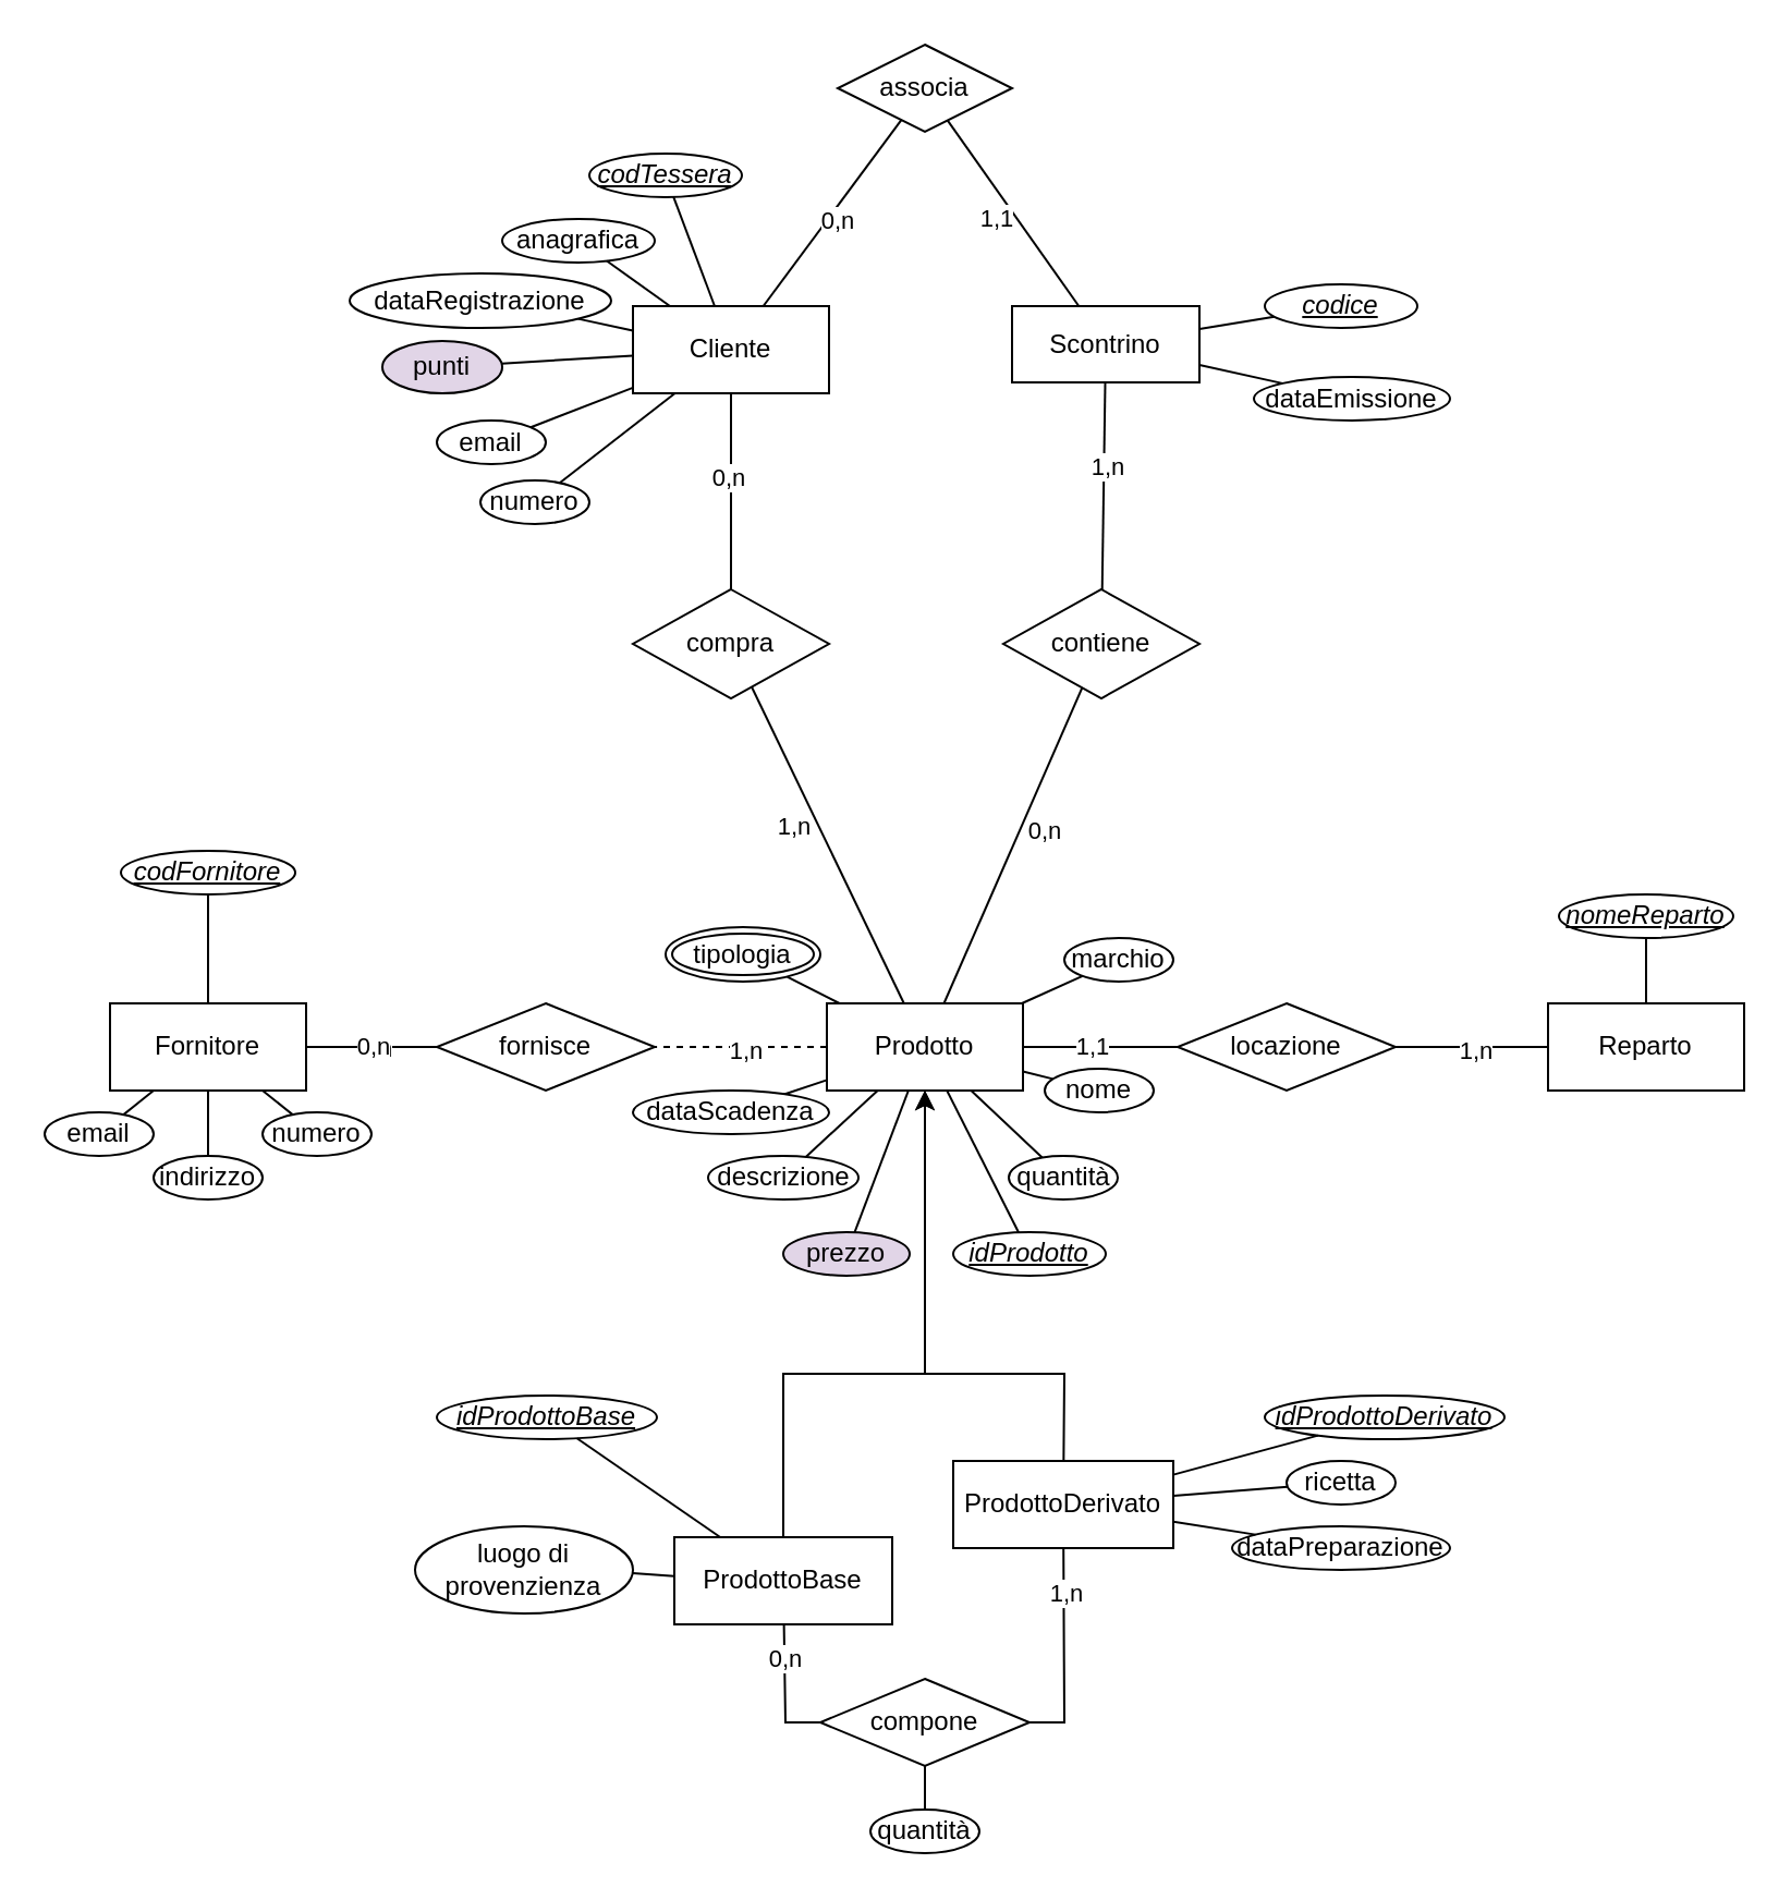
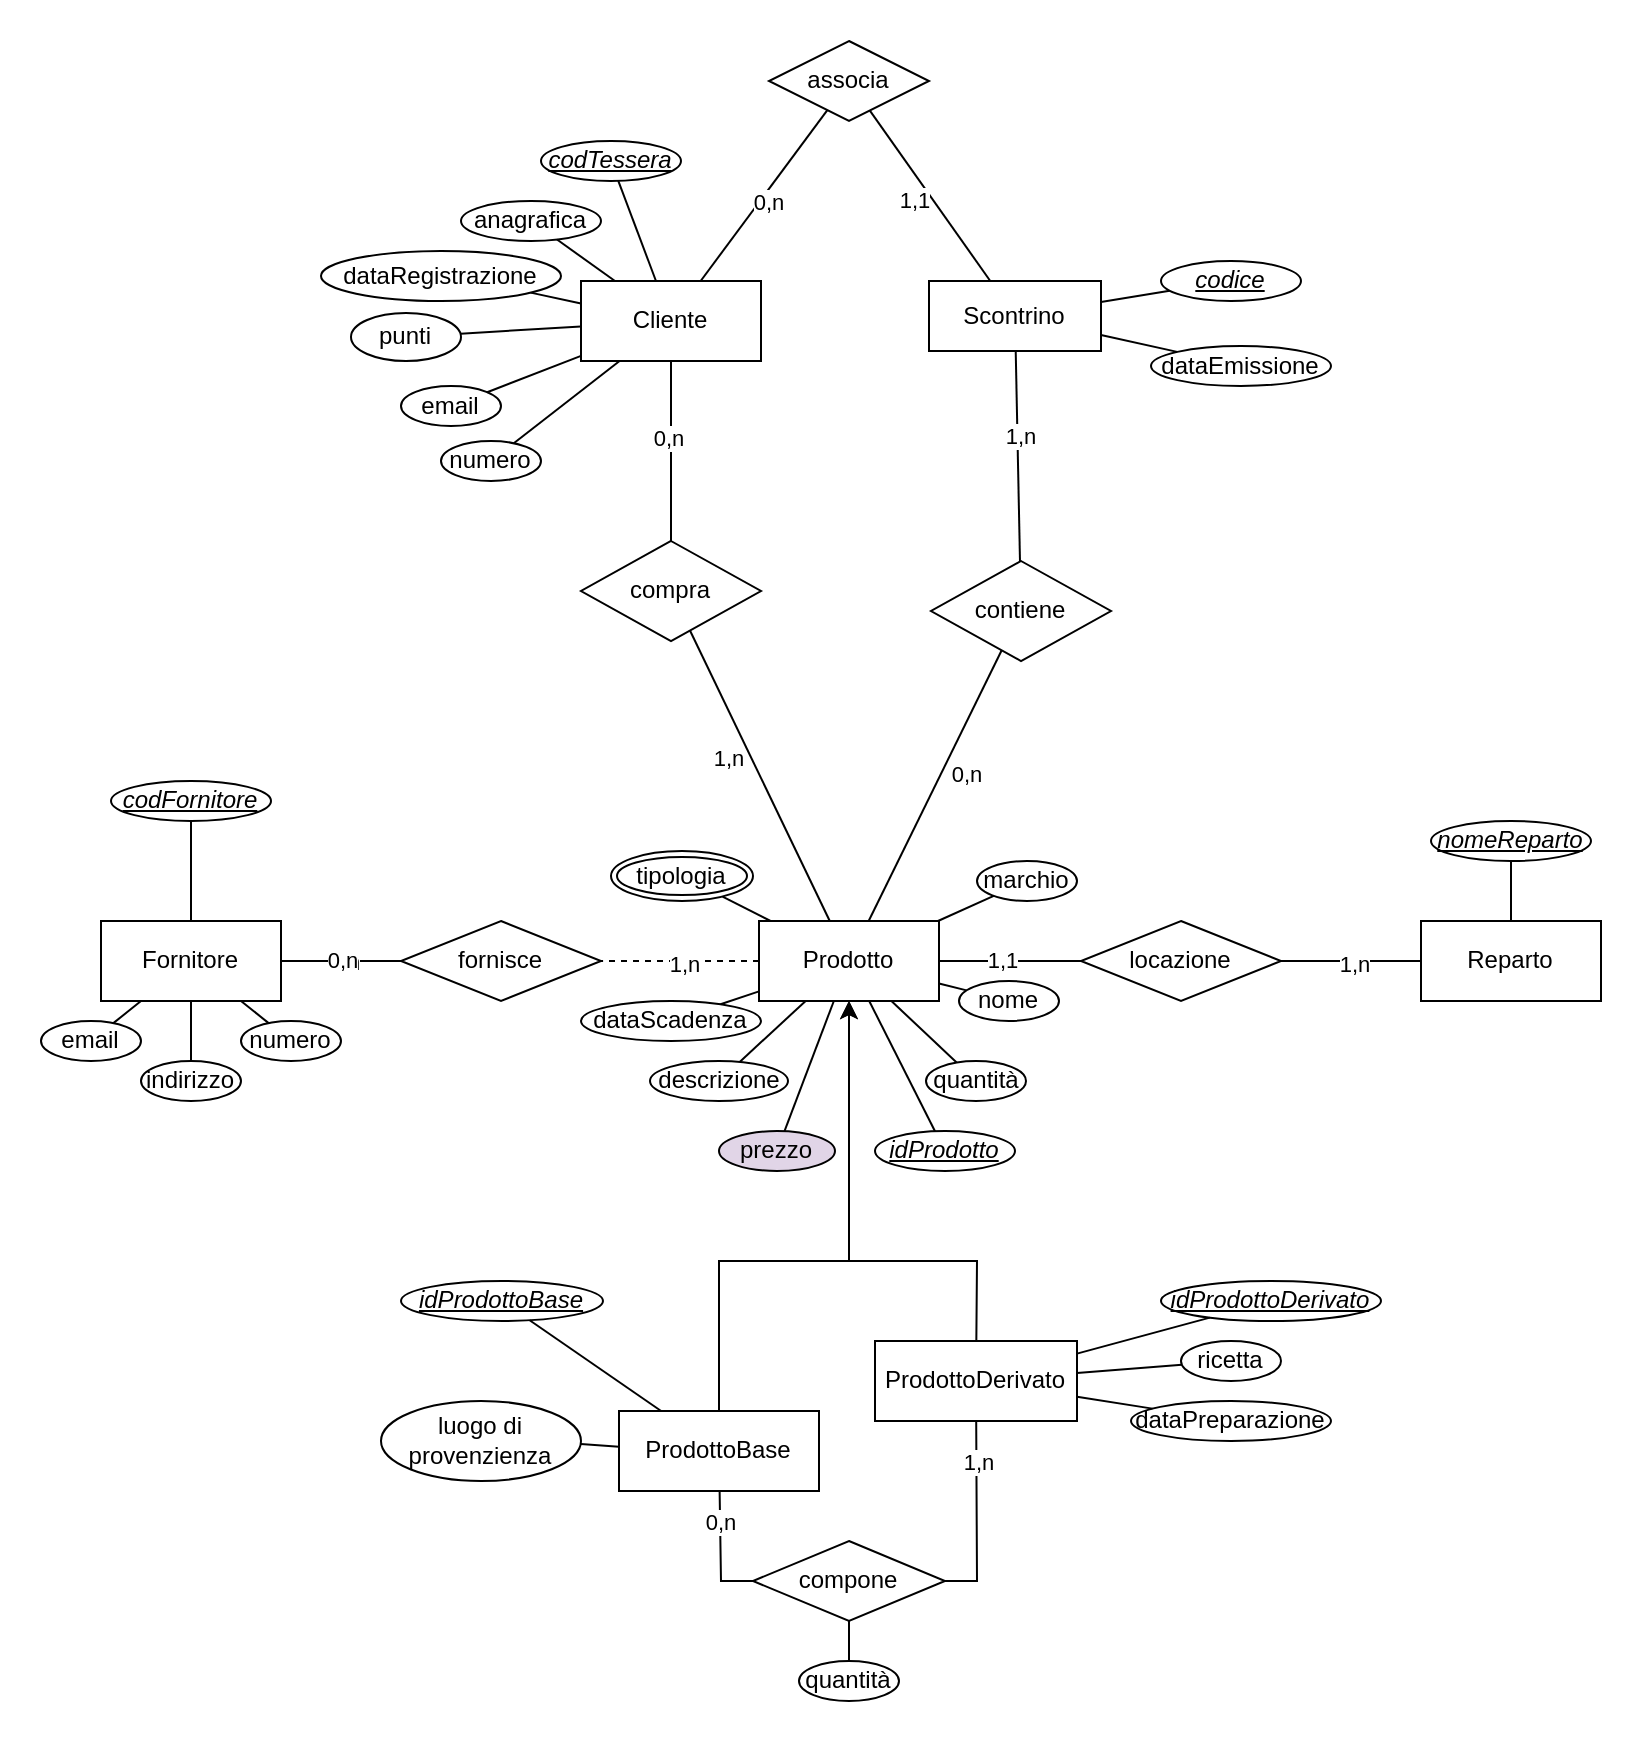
- <mxCell id="73" value="punti" style="ellipse;whiteSpace=wrap;html=1;fillColor=#e1d5e7;" vertex="1" parent="1"><mxGeometry x="175" y="156" width="55" height="24" as="geometry" /></mxCell>
+ <mxCell id="73" value="punti" style="ellipse;whiteSpace=wrap;html=1;" vertex="1" parent="1"><mxGeometry x="175" y="156" width="55" height="24" as="geometry" /></mxCell>
- <mxCell id="20" value="contiene" style="shape=rhombus;perimeter=rhombusPerimeter;whiteSpace=wrap;html=1;align=center;" vertex="1" parent="1"><mxGeometry x="460" y="270" width="90" height="50" as="geometry" /></mxCell>
+ <mxCell id="20" value="contiene" style="shape=rhombus;perimeter=rhombusPerimeter;whiteSpace=wrap;html=1;align=center;" vertex="1" parent="1"><mxGeometry x="465" y="280" width="90" height="50" as="geometry" /></mxCell>
